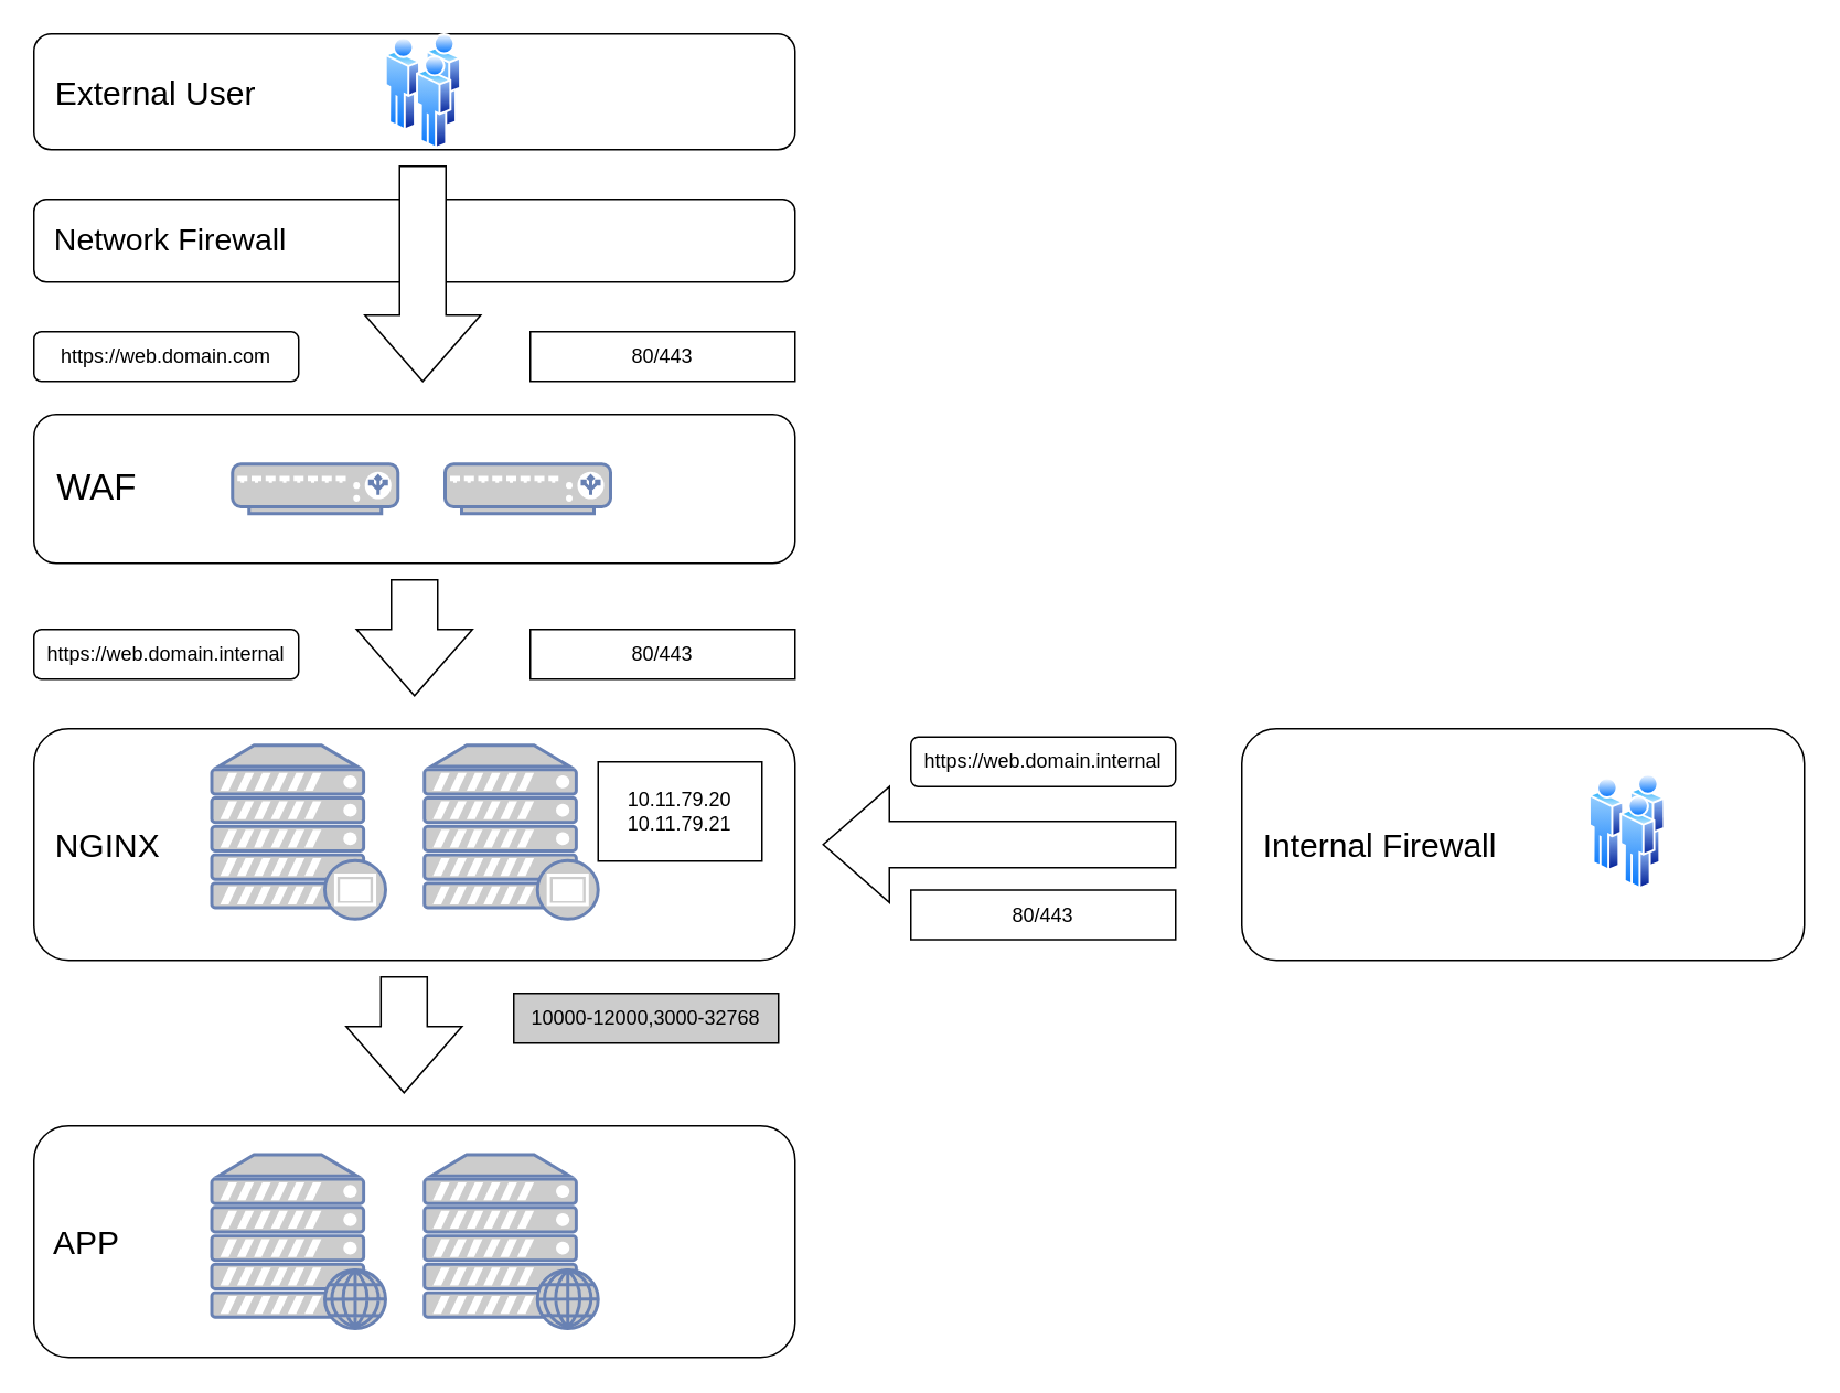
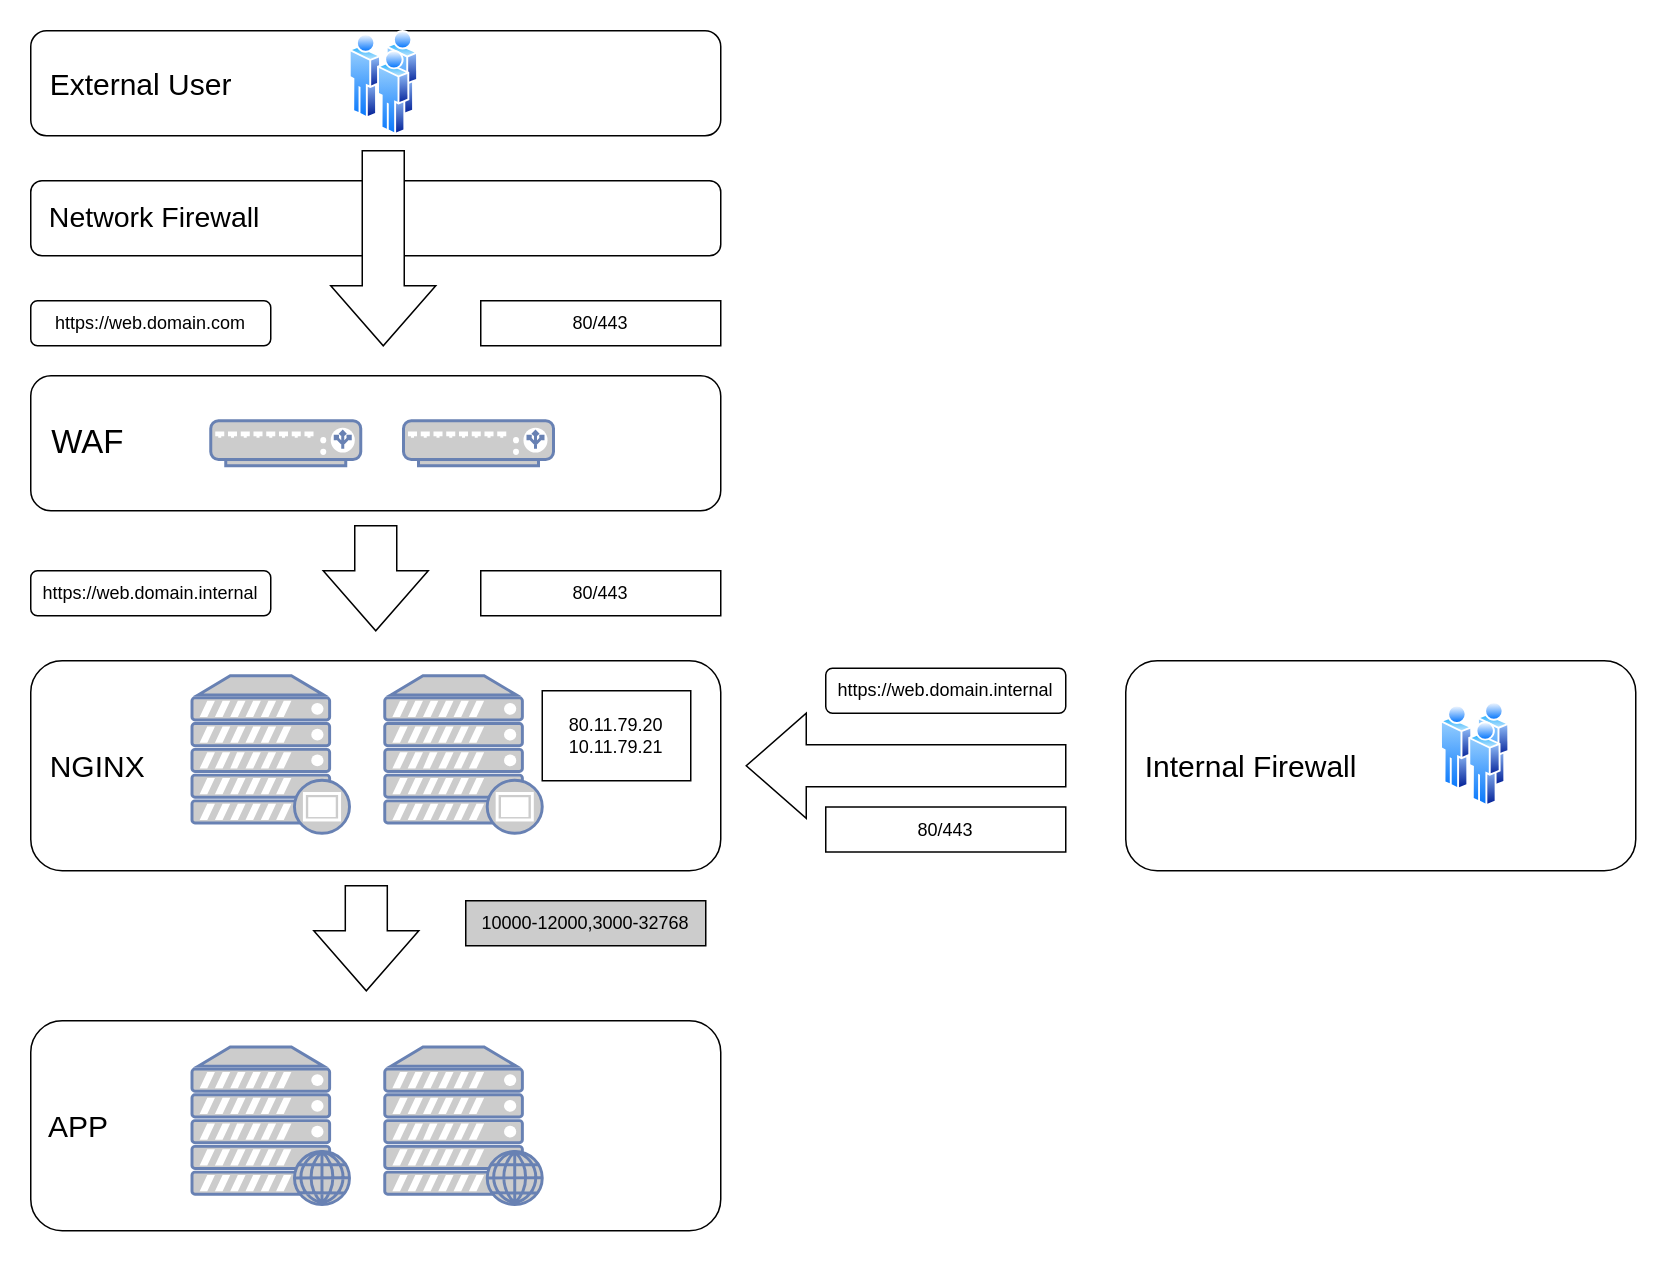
- <mxCell id="27" value="10.11.79.20&lt;br&gt;10.11.79.21" style="rounded=0;whiteSpace=wrap;html=1;" parent="1" vertex="1"><mxGeometry x="361" y="460" width="99" height="60" as="geometry" /></mxCell>
+ <mxCell id="27" value="80.11.79.20&lt;br&gt;10.11.79.21" style="rounded=0;whiteSpace=wrap;html=1;" parent="1" vertex="1"><mxGeometry x="361" y="460" width="99" height="60" as="geometry" /></mxCell>
